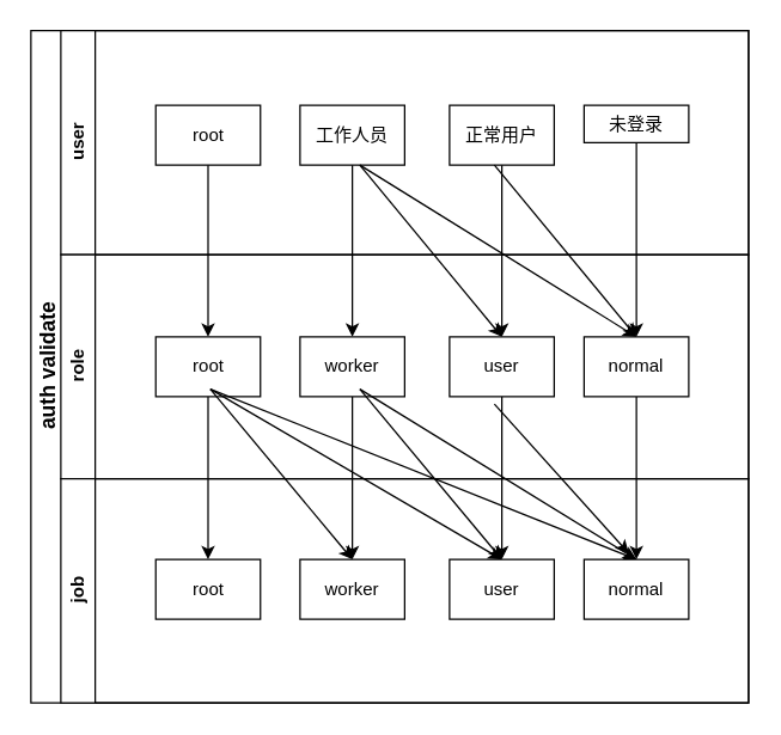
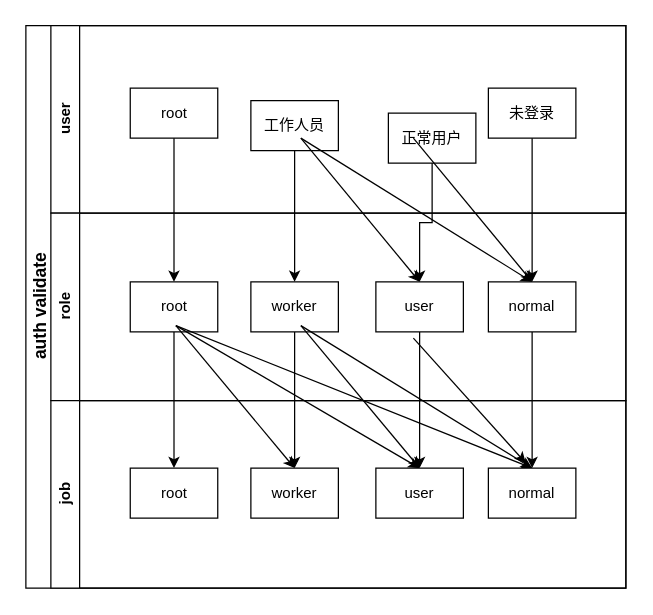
- <mxCell id="5" value="未登录" style="whiteSpace=wrap;html=1;" parent="3" vertex="1"><mxGeometry x="350" y="50" width="70" height="25" as="geometry" /></mxCell>
+ <mxCell id="5" value="未登录" style="whiteSpace=wrap;html=1;" parent="3" vertex="1"><mxGeometry x="350" y="50" width="70" height="40" as="geometry" /></mxCell>
- <mxCell id="6" value="工作人员" style="whiteSpace=wrap;html=1;" parent="3" vertex="1"><mxGeometry x="160" y="50" width="70" height="40" as="geometry" /></mxCell>
+ <mxCell id="6" value="工作人员" style="whiteSpace=wrap;html=1;" parent="3" vertex="1"><mxGeometry x="160" y="60" width="70" height="40" as="geometry" /></mxCell>
- <mxCell id="7" value="正常用户" style="whiteSpace=wrap;html=1;" parent="3" vertex="1"><mxGeometry x="260" y="50" width="70" height="40" as="geometry" /></mxCell>
+ <mxCell id="7" value="正常用户" style="whiteSpace=wrap;html=1;" parent="3" vertex="1"><mxGeometry x="270" y="70" width="70" height="40" as="geometry" /></mxCell>
